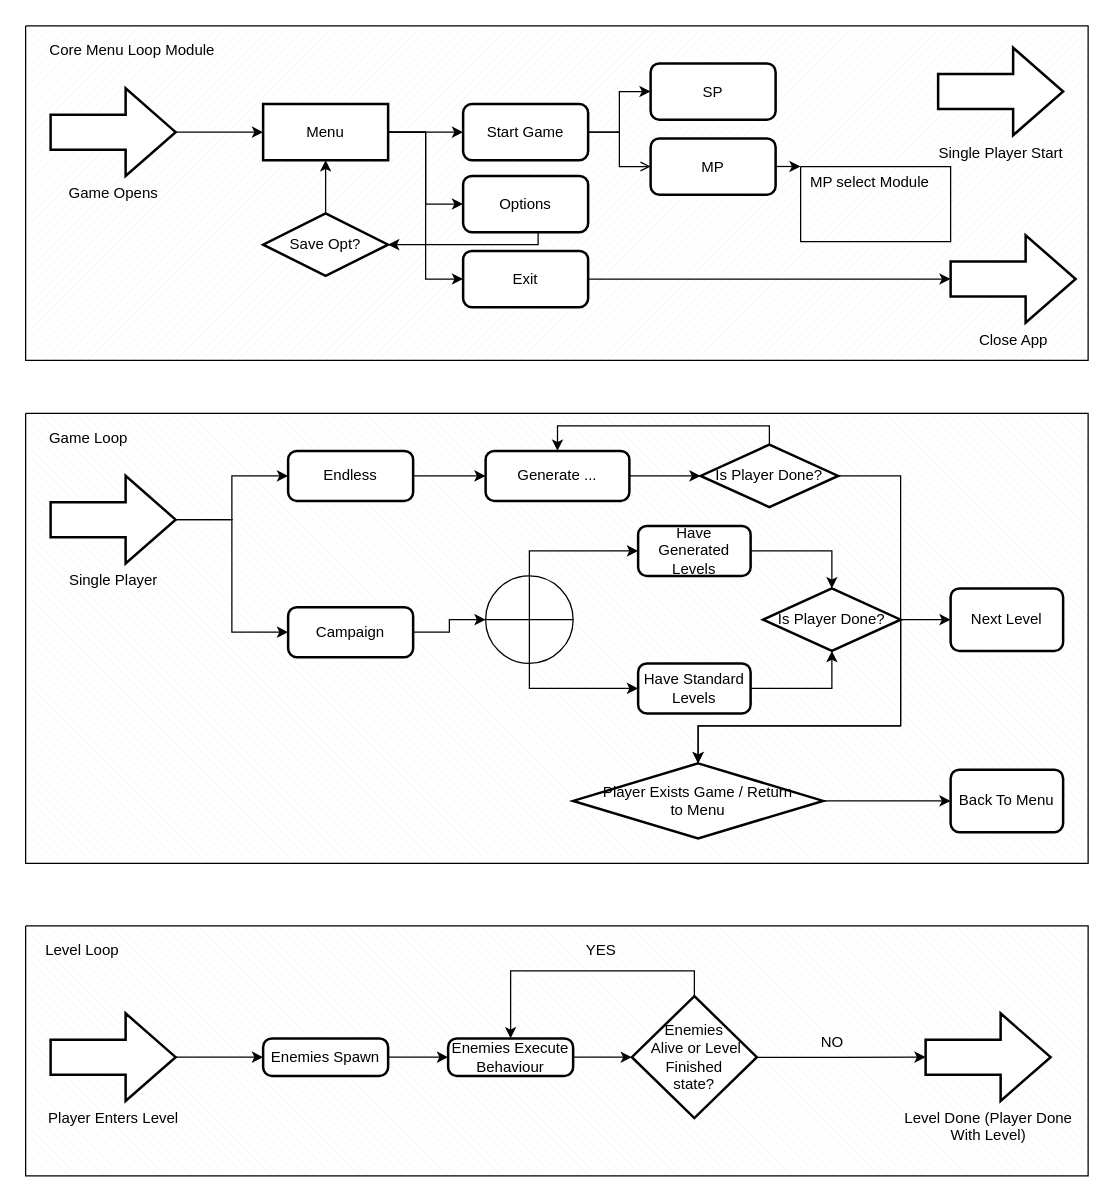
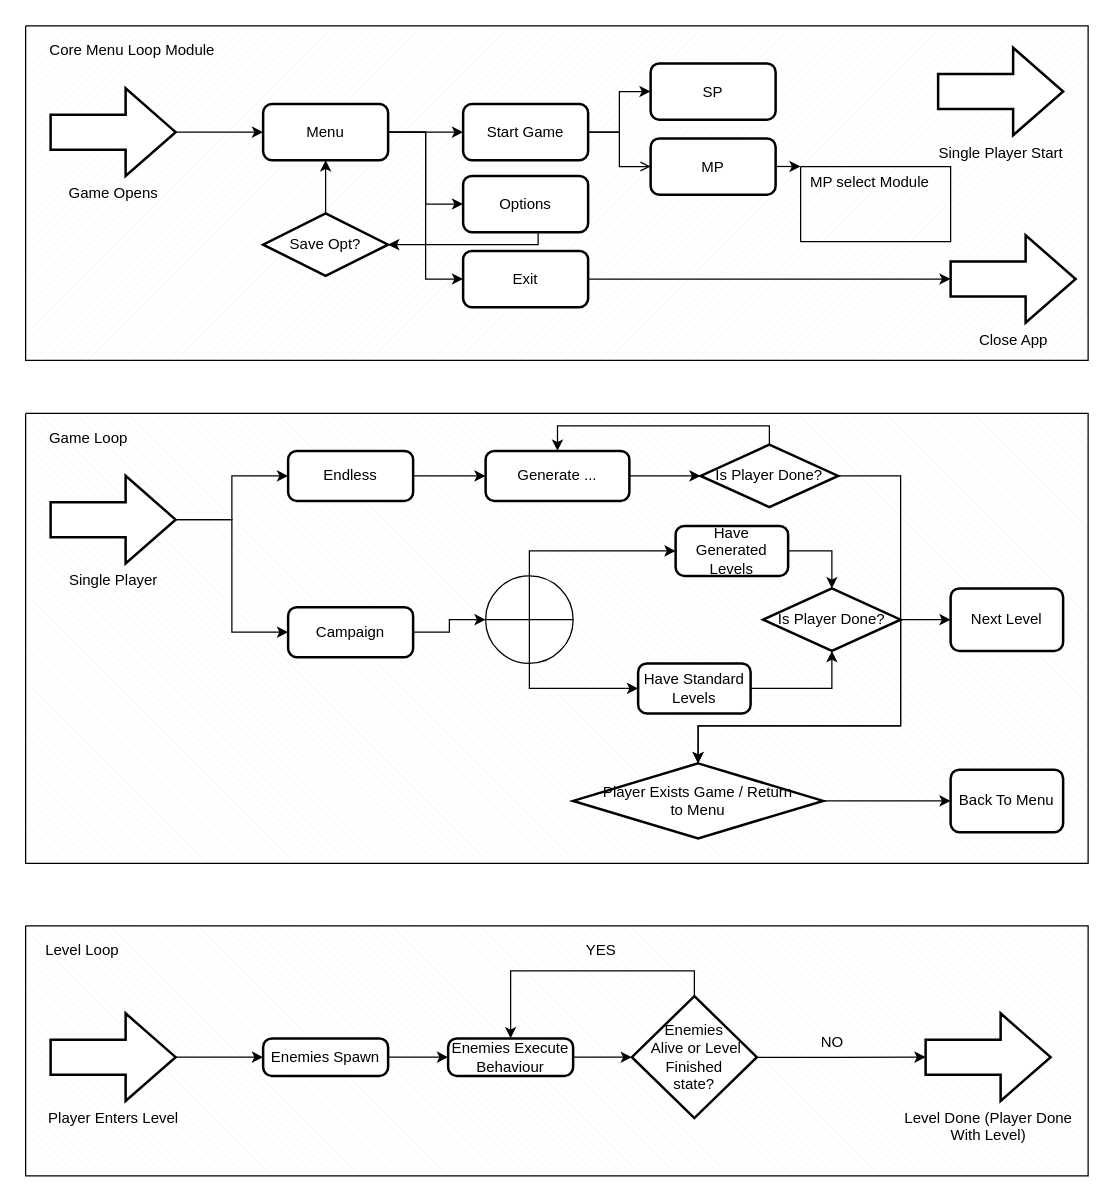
- <mxCell id="11" value="Menu" style="whiteSpace=wrap;html=1;absoluteArcSize=1;arcSize=14;strokeWidth=2;rounded=0;" vertex="1" parent="1"><mxGeometry x="210" y="82.5" width="100" height="45" as="geometry" /></mxCell>
+ <mxCell id="11" value="Menu" style="rounded=1;whiteSpace=wrap;html=1;absoluteArcSize=1;arcSize=14;strokeWidth=2;" vertex="1" parent="1"><mxGeometry x="210" y="82.5" width="100" height="45" as="geometry" /></mxCell>
- <mxCell id="44" value="Have Generated Levels" style="rounded=1;whiteSpace=wrap;html=1;absoluteArcSize=1;arcSize=14;strokeWidth=2;" vertex="1" parent="1"><mxGeometry x="510" y="420" width="90" height="40" as="geometry" /></mxCell>
+ <mxCell id="44" value="Have Generated Levels" style="rounded=1;whiteSpace=wrap;html=1;absoluteArcSize=1;arcSize=14;strokeWidth=2;" vertex="1" parent="1"><mxGeometry x="540" y="420" width="90" height="40" as="geometry" /></mxCell>
